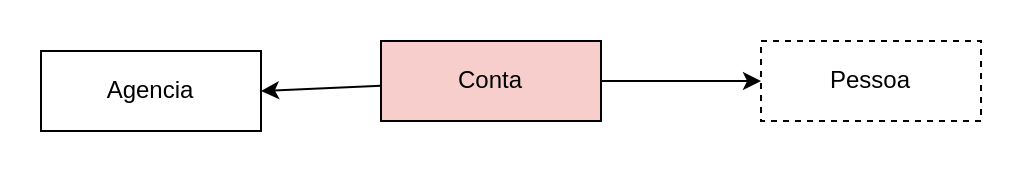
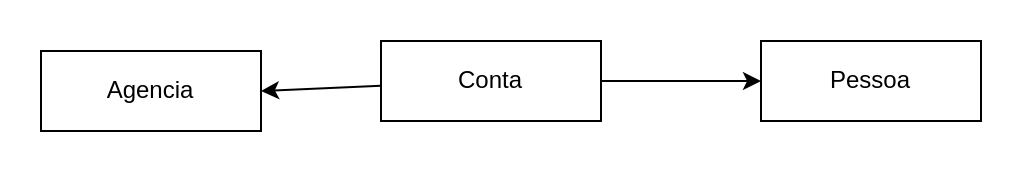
- <mxCell id="5" value="Conta" style="rounded=0;whiteSpace=wrap;html=1;fillColor=#f8cecc;" vertex="1" parent="1"><mxGeometry x="190" y="20" width="110" height="40" as="geometry" /></mxCell>
+ <mxCell id="5" value="Conta" style="rounded=0;whiteSpace=wrap;html=1;" vertex="1" parent="1"><mxGeometry x="190" y="20" width="110" height="40" as="geometry" /></mxCell>
- <mxCell id="6" value="Pessoa" style="rounded=0;whiteSpace=wrap;html=1;dashed=1;" vertex="1" parent="1"><mxGeometry x="380" y="20" width="110" height="40" as="geometry" /></mxCell>
+ <mxCell id="6" value="Pessoa" style="rounded=0;whiteSpace=wrap;html=1;" vertex="1" parent="1"><mxGeometry x="380" y="20" width="110" height="40" as="geometry" /></mxCell>
